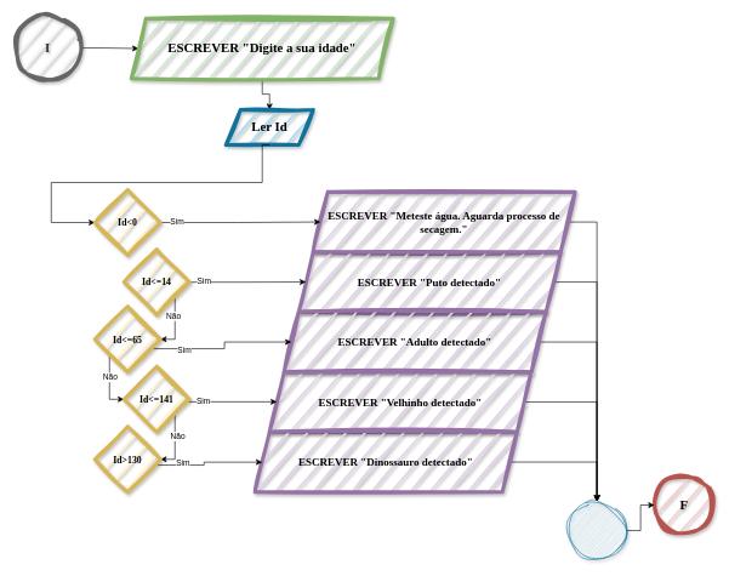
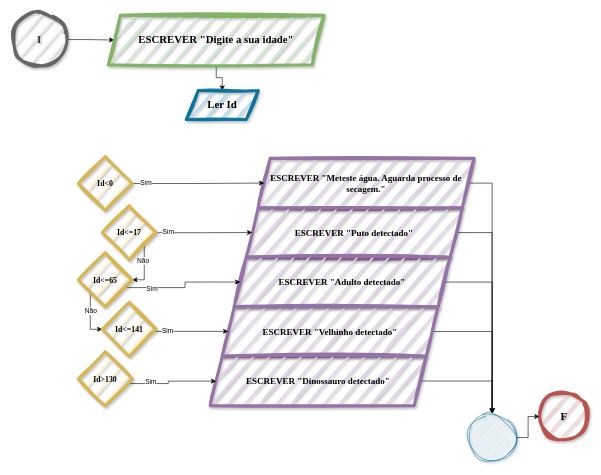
- <mxCell id="18" style="edgeStyle=orthogonalEdgeStyle;rounded=0;orthogonalLoop=1;jettySize=auto;html=1;entryX=0;entryY=0.5;entryDx=0;entryDy=0;exitX=0.5;exitY=1;exitDx=0;exitDy=0;" edge="1" parent="1" source="17" target="21"><mxGeometry relative="1" as="geometry"><mxPoint x="539.97" y="174.1" as="sourcePoint" /><Array as="points"><mxPoint x="360" y="250" /><mxPoint x="70" y="250" /><mxPoint x="70" y="305" /></Array></mxGeometry></mxCell>
- <mxCell id="26" value="Id&amp;lt;=14" style="rhombus;whiteSpace=wrap;html=1;fontSize=13;fontFamily=Lucida Console;fillColor=#fff2cc;strokeColor=#d6b656;strokeWidth=5;sketch=1;curveFitting=1;jiggle=2;fontStyle=1;labelBackgroundColor=none;labelBorderColor=none;shadow=1;" vertex="1" parent="1"><mxGeometry x="170" y="342" width="90" height="90" as="geometry" /></mxCell>
+ <mxCell id="26" value="Id&amp;lt;=17" style="rhombus;whiteSpace=wrap;html=1;fontSize=13;fontFamily=Lucida Console;fillColor=#fff2cc;strokeColor=#d6b656;strokeWidth=5;sketch=1;curveFitting=1;jiggle=2;fontStyle=1;labelBackgroundColor=none;labelBorderColor=none;shadow=1;" vertex="1" parent="1"><mxGeometry x="170" y="342" width="90" height="90" as="geometry" /></mxCell>
- <mxCell id="32" style="edgeStyle=orthogonalEdgeStyle;rounded=0;orthogonalLoop=1;jettySize=auto;html=1;entryX=1;entryY=0.5;entryDx=0;entryDy=0;" edge="1" parent="1" source="36" target="39"><mxGeometry relative="1" as="geometry"><Array as="points"><mxPoint x="240" y="630.5" /></Array></mxGeometry></mxCell>
- <mxCell id="33" value="Não" style="edgeLabel;html=1;align=center;verticalAlign=middle;resizable=0;points=[];" vertex="1" connectable="0" parent="32"><mxGeometry x="-0.309" y="3" relative="1" as="geometry"><mxPoint y="1" as="offset" /></mxGeometry></mxCell>
